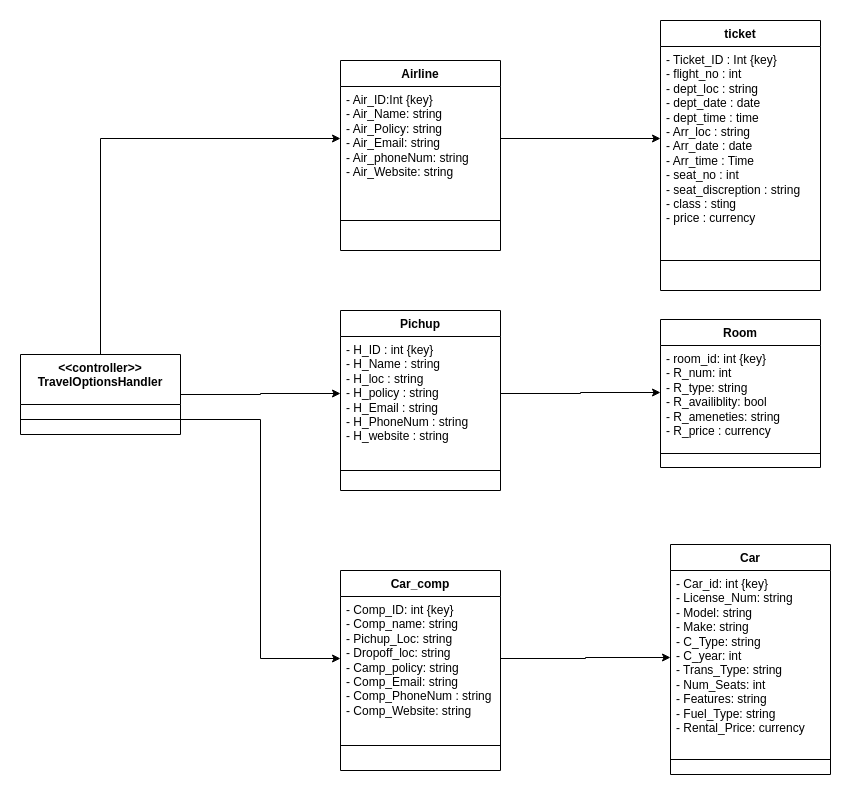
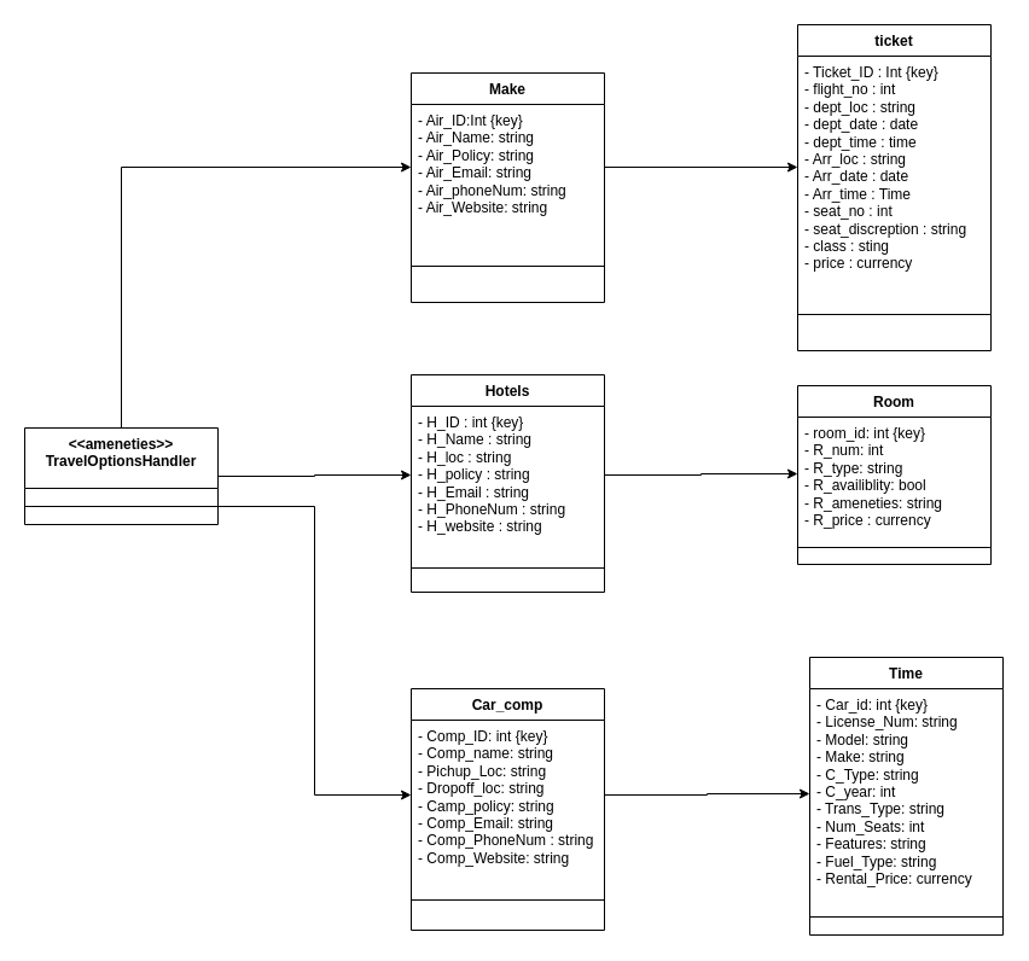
- <mxCell id="2" value="Airline" style="swimlane;fontStyle=1;align=center;verticalAlign=top;childLayout=stackLayout;horizontal=1;startSize=26;horizontalStack=0;resizeParent=1;resizeParentMax=0;resizeLast=0;collapsible=1;marginBottom=0;whiteSpace=wrap;html=1;" parent="1" vertex="1"><mxGeometry x="340" y="60" width="160" height="190" as="geometry" /></mxCell>
+ <mxCell id="2" value="Make" style="swimlane;fontStyle=1;align=center;verticalAlign=top;childLayout=stackLayout;horizontal=1;startSize=26;horizontalStack=0;resizeParent=1;resizeParentMax=0;resizeLast=0;collapsible=1;marginBottom=0;whiteSpace=wrap;html=1;" parent="1" vertex="1"><mxGeometry x="340" y="60" width="160" height="190" as="geometry" /></mxCell>
- <mxCell id="8" value="Pichup" style="swimlane;fontStyle=1;align=center;verticalAlign=top;childLayout=stackLayout;horizontal=1;startSize=26;horizontalStack=0;resizeParent=1;resizeParentMax=0;resizeLast=0;collapsible=1;marginBottom=0;whiteSpace=wrap;html=1;" parent="1" vertex="1"><mxGeometry x="340" y="310" width="160" height="180" as="geometry" /></mxCell>
+ <mxCell id="8" value="Hotels" style="swimlane;fontStyle=1;align=center;verticalAlign=top;childLayout=stackLayout;horizontal=1;startSize=26;horizontalStack=0;resizeParent=1;resizeParentMax=0;resizeLast=0;collapsible=1;marginBottom=0;whiteSpace=wrap;html=1;" parent="1" vertex="1"><mxGeometry x="340" y="310" width="160" height="180" as="geometry" /></mxCell>
- <mxCell id="22" value="&lt;div&gt;&amp;lt;&amp;lt;controller&amp;gt;&amp;gt;&lt;/div&gt;TravelOptionsHandler" style="swimlane;fontStyle=1;align=center;verticalAlign=top;childLayout=stackLayout;horizontal=1;startSize=50;horizontalStack=0;resizeParent=1;resizeParentMax=0;resizeLast=0;collapsible=1;marginBottom=0;whiteSpace=wrap;html=1;" parent="1" vertex="1"><mxGeometry y="354" width="160" height="80" as="geometry" x="20" /></mxCell>
+ <mxCell id="22" value="&lt;div&gt;&amp;lt;&amp;lt;ameneties&amp;gt;&amp;gt;&lt;/div&gt;TravelOptionsHandler" style="swimlane;fontStyle=1;align=center;verticalAlign=top;childLayout=stackLayout;horizontal=1;startSize=50;horizontalStack=0;resizeParent=1;resizeParentMax=0;resizeLast=0;collapsible=1;marginBottom=0;whiteSpace=wrap;html=1;" parent="1" vertex="1"><mxGeometry y="354" width="160" height="80" as="geometry" x="20" /></mxCell>
- <mxCell id="17" value="Car" style="swimlane;fontStyle=1;align=center;verticalAlign=top;childLayout=stackLayout;horizontal=1;startSize=26;horizontalStack=0;resizeParent=1;resizeParentMax=0;resizeLast=0;collapsible=1;marginBottom=0;whiteSpace=wrap;html=1;" parent="1" vertex="1"><mxGeometry x="670" y="544" width="160" height="230" as="geometry" /></mxCell>
+ <mxCell id="17" value="Time" style="swimlane;fontStyle=1;align=center;verticalAlign=top;childLayout=stackLayout;horizontal=1;startSize=26;horizontalStack=0;resizeParent=1;resizeParentMax=0;resizeLast=0;collapsible=1;marginBottom=0;whiteSpace=wrap;html=1;" parent="1" vertex="1"><mxGeometry x="670" y="544" width="160" height="230" as="geometry" /></mxCell>
